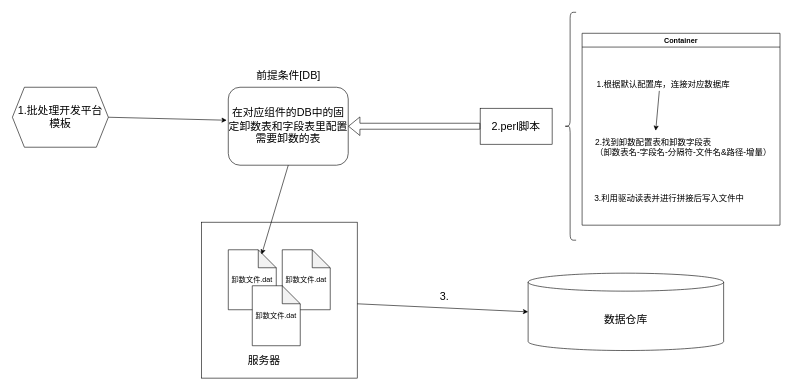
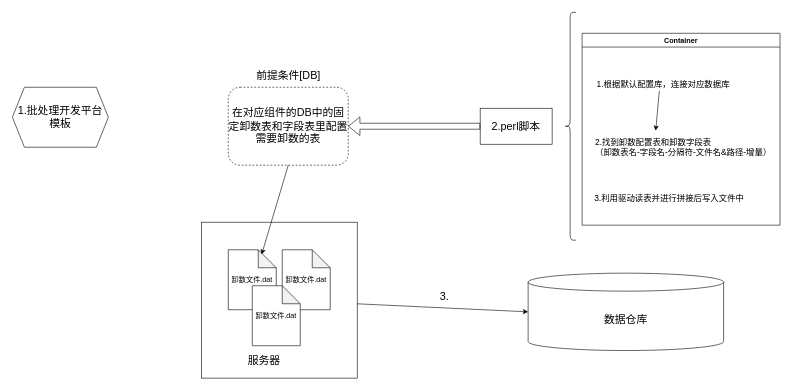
- <mxCell id="22" value="" style="endArrow=classic;html=1;rounded=0;exitX=1;exitY=0.5;exitDx=0;exitDy=0;entryX=-0.013;entryY=0.423;entryDx=0;entryDy=0;entryPerimeter=0;" edge="1" parent="1" source="21" target="2"><mxGeometry width="50" height="50" relative="1" as="geometry"><mxPoint x="270" y="265" as="sourcePoint" /><mxPoint x="320" y="215" as="targetPoint" /></mxGeometry></mxCell>
- <mxCell id="2" value="&lt;font style=&quot;font-size: 18px;&quot;&gt;在对应组件的DB中的固定卸数表和字段表里配置需要卸数的表&lt;/font&gt;" style="rounded=1;whiteSpace=wrap;html=1;" vertex="1" parent="1"><mxGeometry x="380" y="145" width="200" height="130" as="geometry" /></mxCell>
+ <mxCell id="2" value="&lt;font style=&quot;font-size: 18px;&quot;&gt;在对应组件的DB中的固定卸数表和字段表里配置需要卸数的表&lt;/font&gt;" style="rounded=1;whiteSpace=wrap;html=1;dashed=1;" vertex="1" parent="1"><mxGeometry x="380" y="145" width="200" height="130" as="geometry" /></mxCell>
